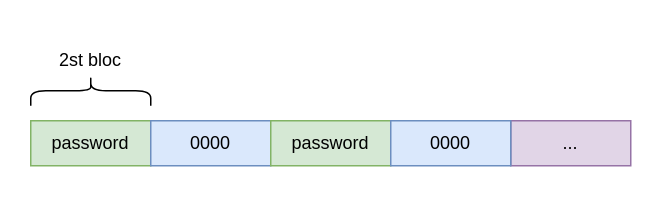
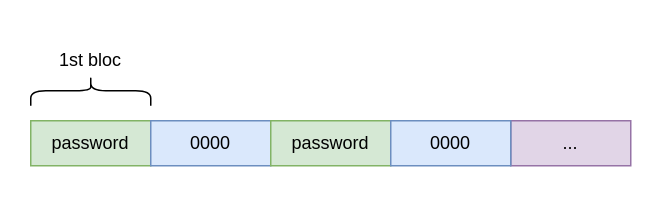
- <mxCell id="8" value="2st bloc" style="text;html=1;strokeColor=none;fillColor=none;align=center;verticalAlign=middle;whiteSpace=wrap;rounded=0;" vertex="1" parent="1"><mxGeometry x="30" y="30" width="60" height="20" as="geometry" /></mxCell>
+ <mxCell id="8" value="1st bloc" style="text;html=1;strokeColor=none;fillColor=none;align=center;verticalAlign=middle;whiteSpace=wrap;rounded=0;" vertex="1" parent="1"><mxGeometry x="30" y="30" width="60" height="20" as="geometry" /></mxCell>
